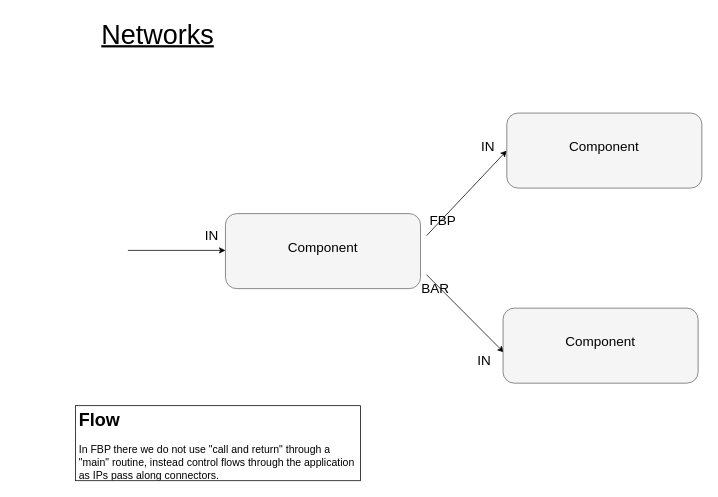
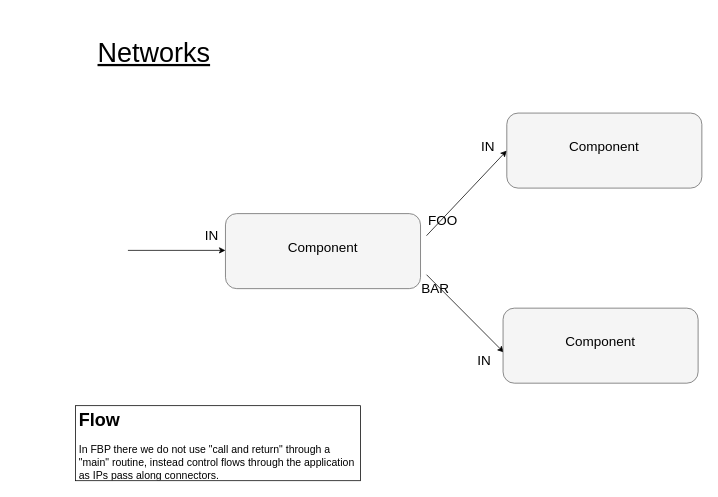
- <mxCell id="16" value="&lt;span style=&quot;font-size: 36px&quot;&gt;&lt;u&gt;Networks&lt;/u&gt;&lt;/span&gt;" style="text;html=1;strokeColor=none;fillColor=none;align=center;verticalAlign=middle;whiteSpace=wrap;rounded=0;" vertex="1" parent="1"><mxGeometry x="20" y="20" width="380" height="50" as="geometry" /></mxCell>
+ <mxCell id="16" value="&lt;span style=&quot;font-size: 36px&quot;&gt;&lt;u&gt;Networks&lt;/u&gt;&lt;/span&gt;" style="text;html=1;strokeColor=none;fillColor=none;align=center;verticalAlign=middle;whiteSpace=wrap;rounded=0;" vertex="1" parent="1"><mxGeometry x="15" y="45" width="380" height="50" as="geometry" /></mxCell>
- <mxCell id="7" value="&lt;font style=&quot;font-size: 18px&quot;&gt;FBP&lt;/font&gt;" style="text;html=1;strokeColor=none;fillColor=none;align=center;verticalAlign=middle;whiteSpace=wrap;rounded=0;" vertex="1" parent="1"><mxGeometry x="560" y="284" width="60" height="20" as="geometry" /></mxCell>
+ <mxCell id="7" value="&lt;font style=&quot;font-size: 18px&quot;&gt;FOO&lt;/font&gt;" style="text;html=1;strokeColor=none;fillColor=none;align=center;verticalAlign=middle;whiteSpace=wrap;rounded=0;" vertex="1" parent="1"><mxGeometry x="560" y="284" width="60" height="20" as="geometry" /></mxCell>
